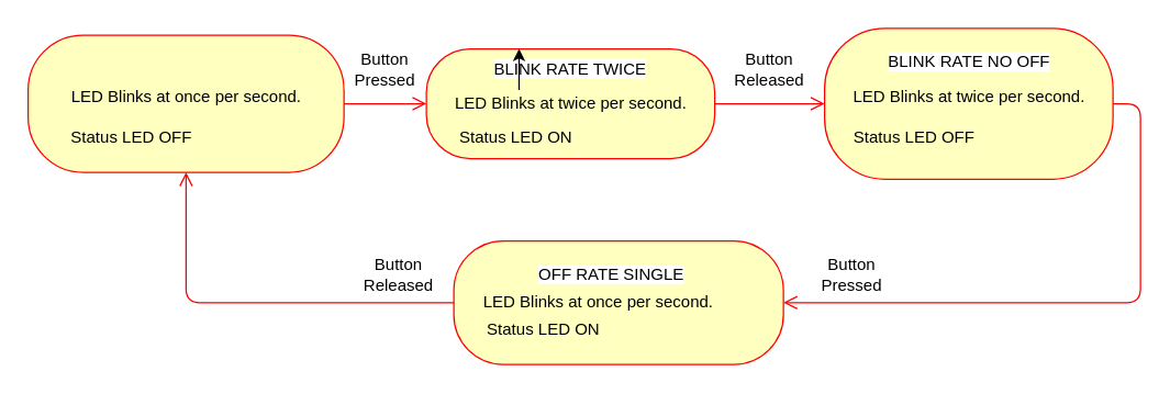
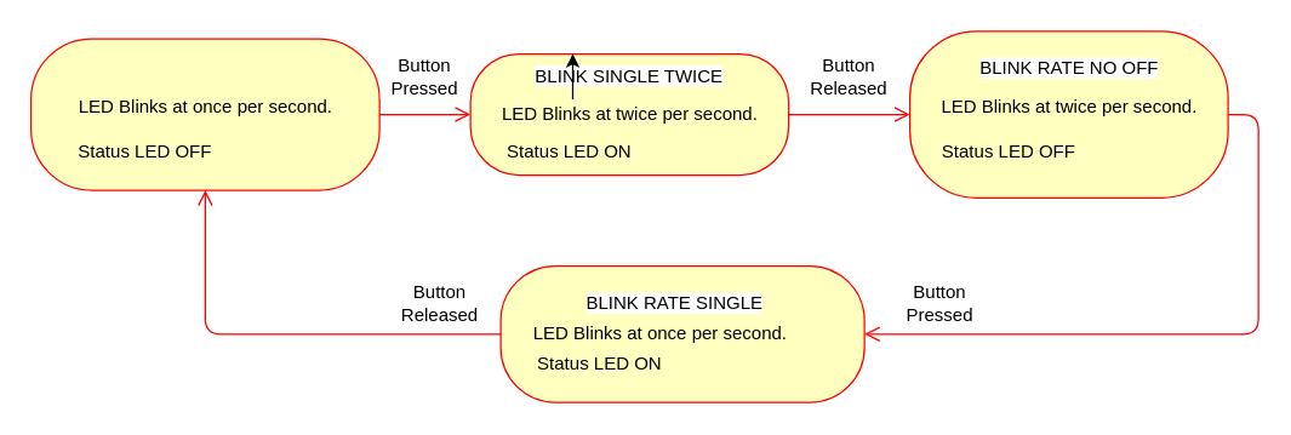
- <mxCell id="14" value="&lt;font style=&quot;background-color: rgb(255, 255, 255);&quot; color=&quot;#000000&quot;&gt;BLINK RATE TWICE&lt;/font&gt;" style="text;strokeColor=none;align=center;fillColor=none;html=1;verticalAlign=middle;whiteSpace=wrap;rounded=0;" parent="1" vertex="1"><mxGeometry x="340" y="35" width="150" height="30" as="geometry" /></mxCell>
+ <mxCell id="14" value="&lt;font style=&quot;background-color: rgb(255, 255, 255);&quot; color=&quot;#000000&quot;&gt;BLINK SINGLE TWICE&lt;/font&gt;" style="text;strokeColor=none;align=center;fillColor=none;html=1;verticalAlign=middle;whiteSpace=wrap;rounded=0;" parent="1" vertex="1"><mxGeometry x="340" y="35" width="150" height="30" as="geometry" /></mxCell>
- <mxCell id="21" value="&lt;font style=&quot;background-color: rgb(255, 255, 255);&quot; color=&quot;#000000&quot;&gt;OFF RATE SINGLE&lt;/font&gt;" style="text;strokeColor=none;align=center;fillColor=none;html=1;verticalAlign=middle;whiteSpace=wrap;rounded=0;" parent="1" vertex="1"><mxGeometry x="370" y="185" width="150" height="30" as="geometry" /></mxCell>
+ <mxCell id="21" value="&lt;font style=&quot;background-color: rgb(255, 255, 255);&quot; color=&quot;#000000&quot;&gt;BLINK RATE SINGLE&lt;/font&gt;" style="text;strokeColor=none;align=center;fillColor=none;html=1;verticalAlign=middle;whiteSpace=wrap;rounded=0;" parent="1" vertex="1"><mxGeometry x="370" y="185" width="150" height="30" as="geometry" /></mxCell>
